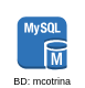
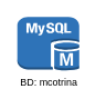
- <mxCell id="2" value="BD: mcotrina" style="outlineConnect=0;dashed=0;verticalLabelPosition=bottom;verticalAlign=top;align=center;html=1;shape=mxgraph.aws3.mysql_db_instance;fillColor=#2E73B8;gradientColor=none;" vertex="1" parent="1"><mxGeometry x="20" y="20" width="60" height="64.5" as="geometry" /></mxCell>
+ <mxCell id="2" value="BD: mcotrina" style="outlineConnect=0;dashed=0;verticalLabelPosition=bottom;verticalAlign=top;align=center;html=1;shape=mxgraph.aws3.mysql_db_instance;fillColor=#2E73B8;gradientColor=none;" vertex="1" parent="1"><mxGeometry x="20" y="20" width="75" height="64.5" as="geometry" /></mxCell>
